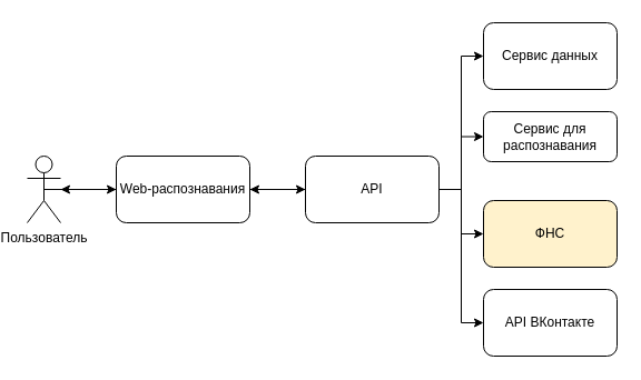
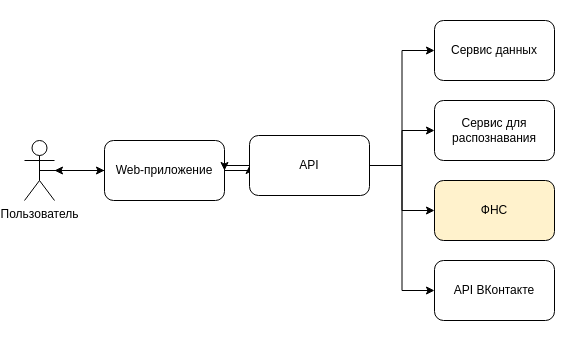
- <mxCell id="14" value="Сервис для распознавания" style="rounded=1;whiteSpace=wrap;html=1;" vertex="1" parent="1"><mxGeometry x="430" y="100" width="120" height="45" as="geometry" /></mxCell>
+ <mxCell id="14" value="Сервис для распознавания" style="rounded=1;whiteSpace=wrap;html=1;" vertex="1" parent="1"><mxGeometry x="430" y="100" width="120" height="60" as="geometry" /></mxCell>
- <mxCell id="6" value="Web-распознавания" style="rounded=1;whiteSpace=wrap;html=1;" vertex="1" parent="1"><mxGeometry x="100" y="140" width="120" height="60" as="geometry" /></mxCell>
+ <mxCell id="6" value="Web-приложение" style="rounded=1;whiteSpace=wrap;html=1;" vertex="1" parent="1"><mxGeometry x="100" y="140" width="120" height="60" as="geometry" /></mxCell>
- <mxCell id="12" value="API" style="rounded=1;whiteSpace=wrap;html=1;" vertex="1" parent="1"><mxGeometry x="270" y="140" width="120" height="60" as="geometry" /></mxCell>
+ <mxCell id="12" value="API" style="rounded=1;whiteSpace=wrap;html=1;" vertex="1" parent="1"><mxGeometry x="245" y="135" width="120" height="60" as="geometry" /></mxCell>
